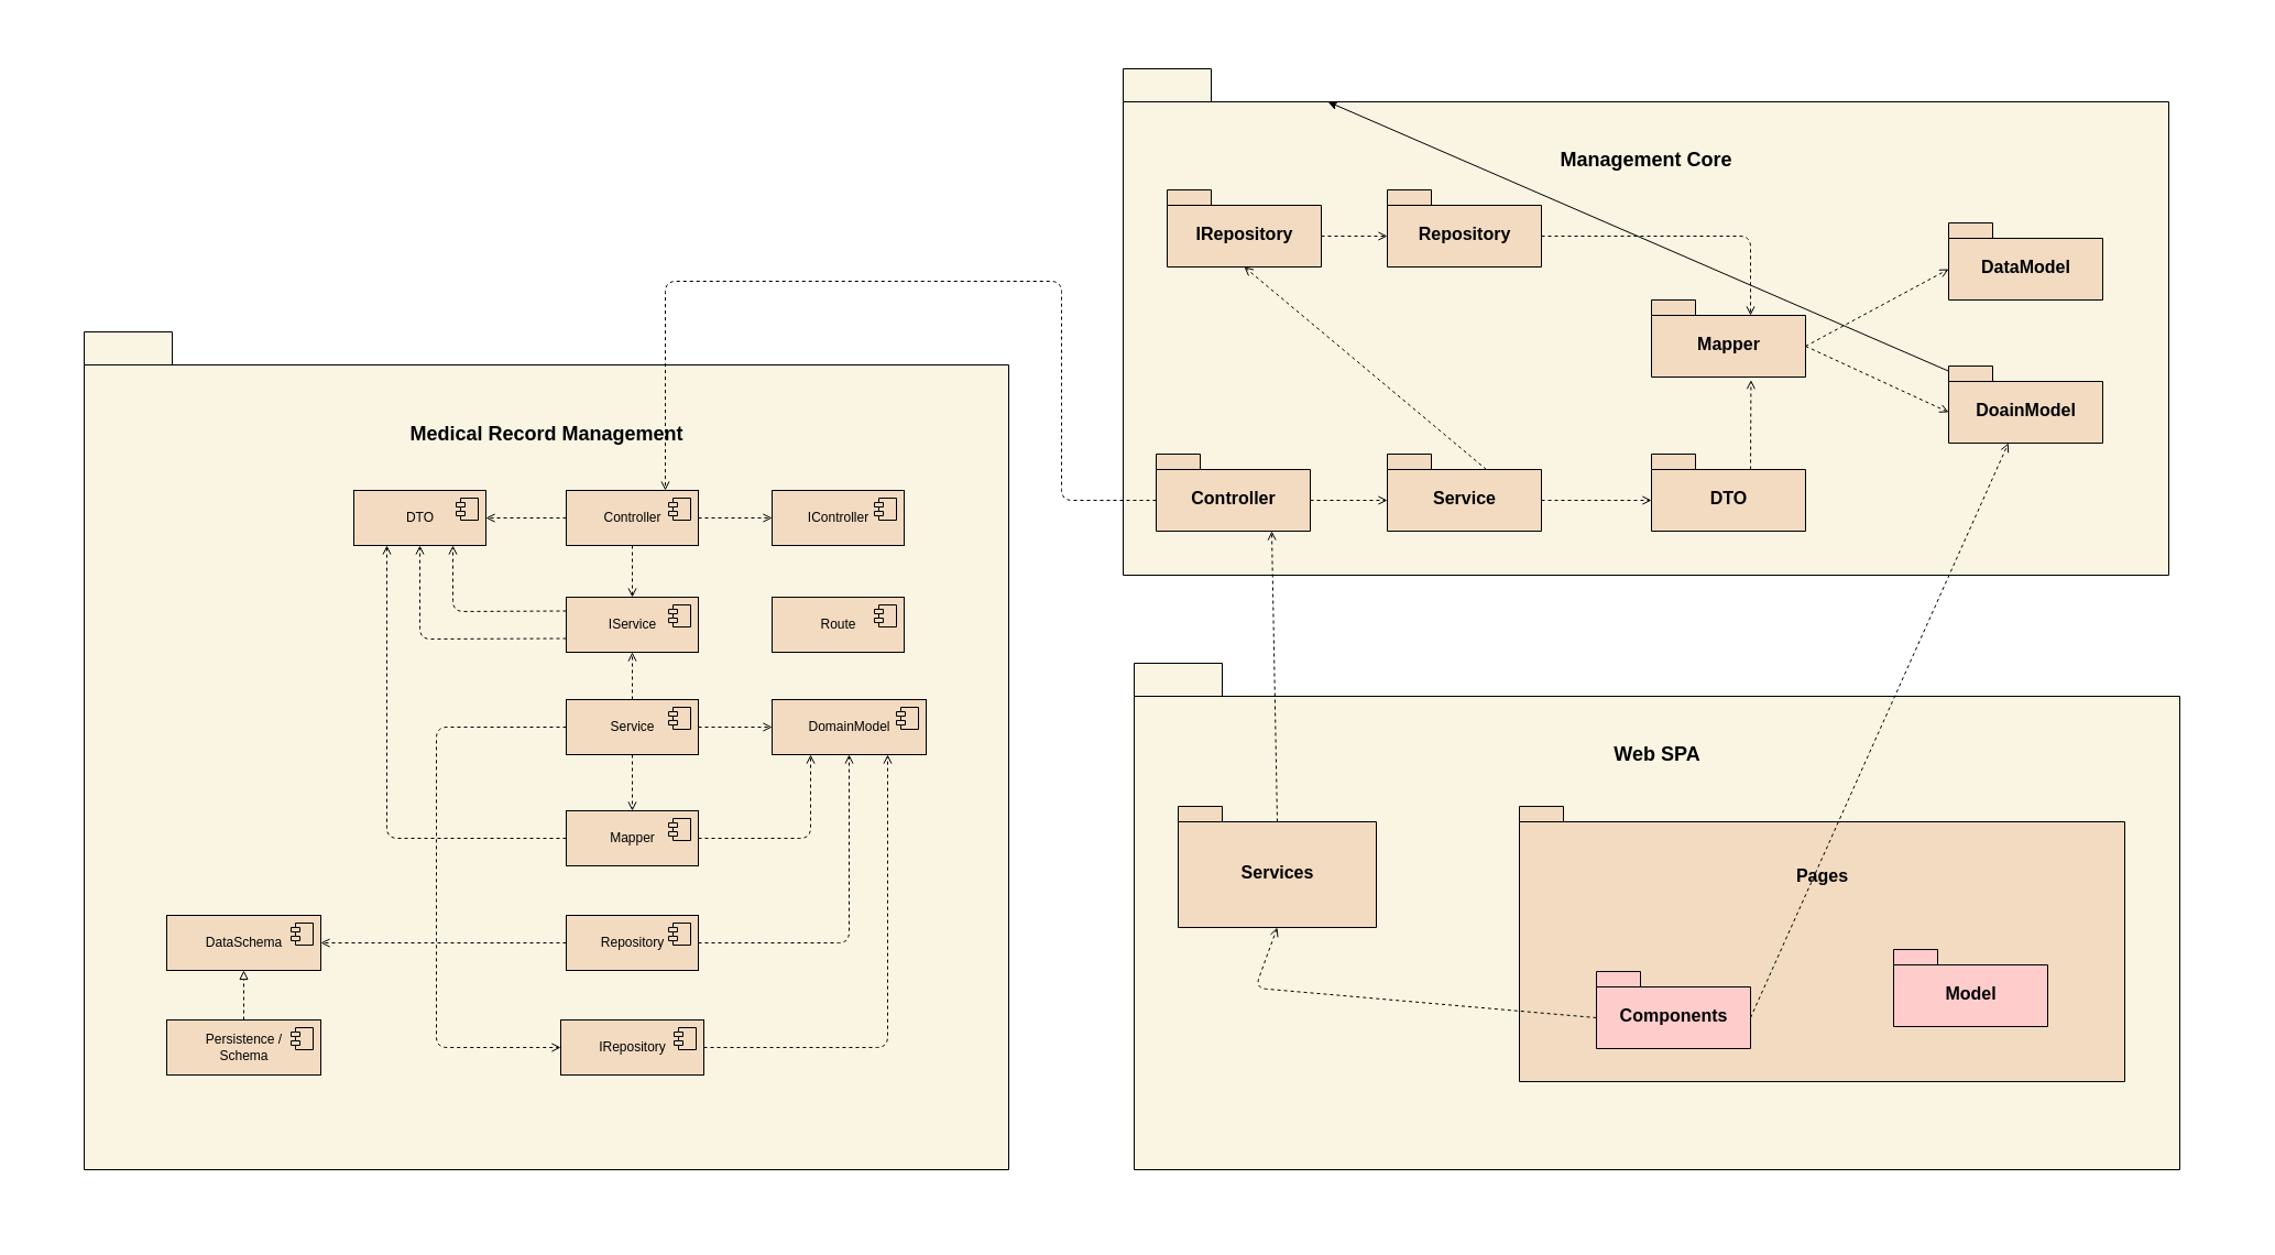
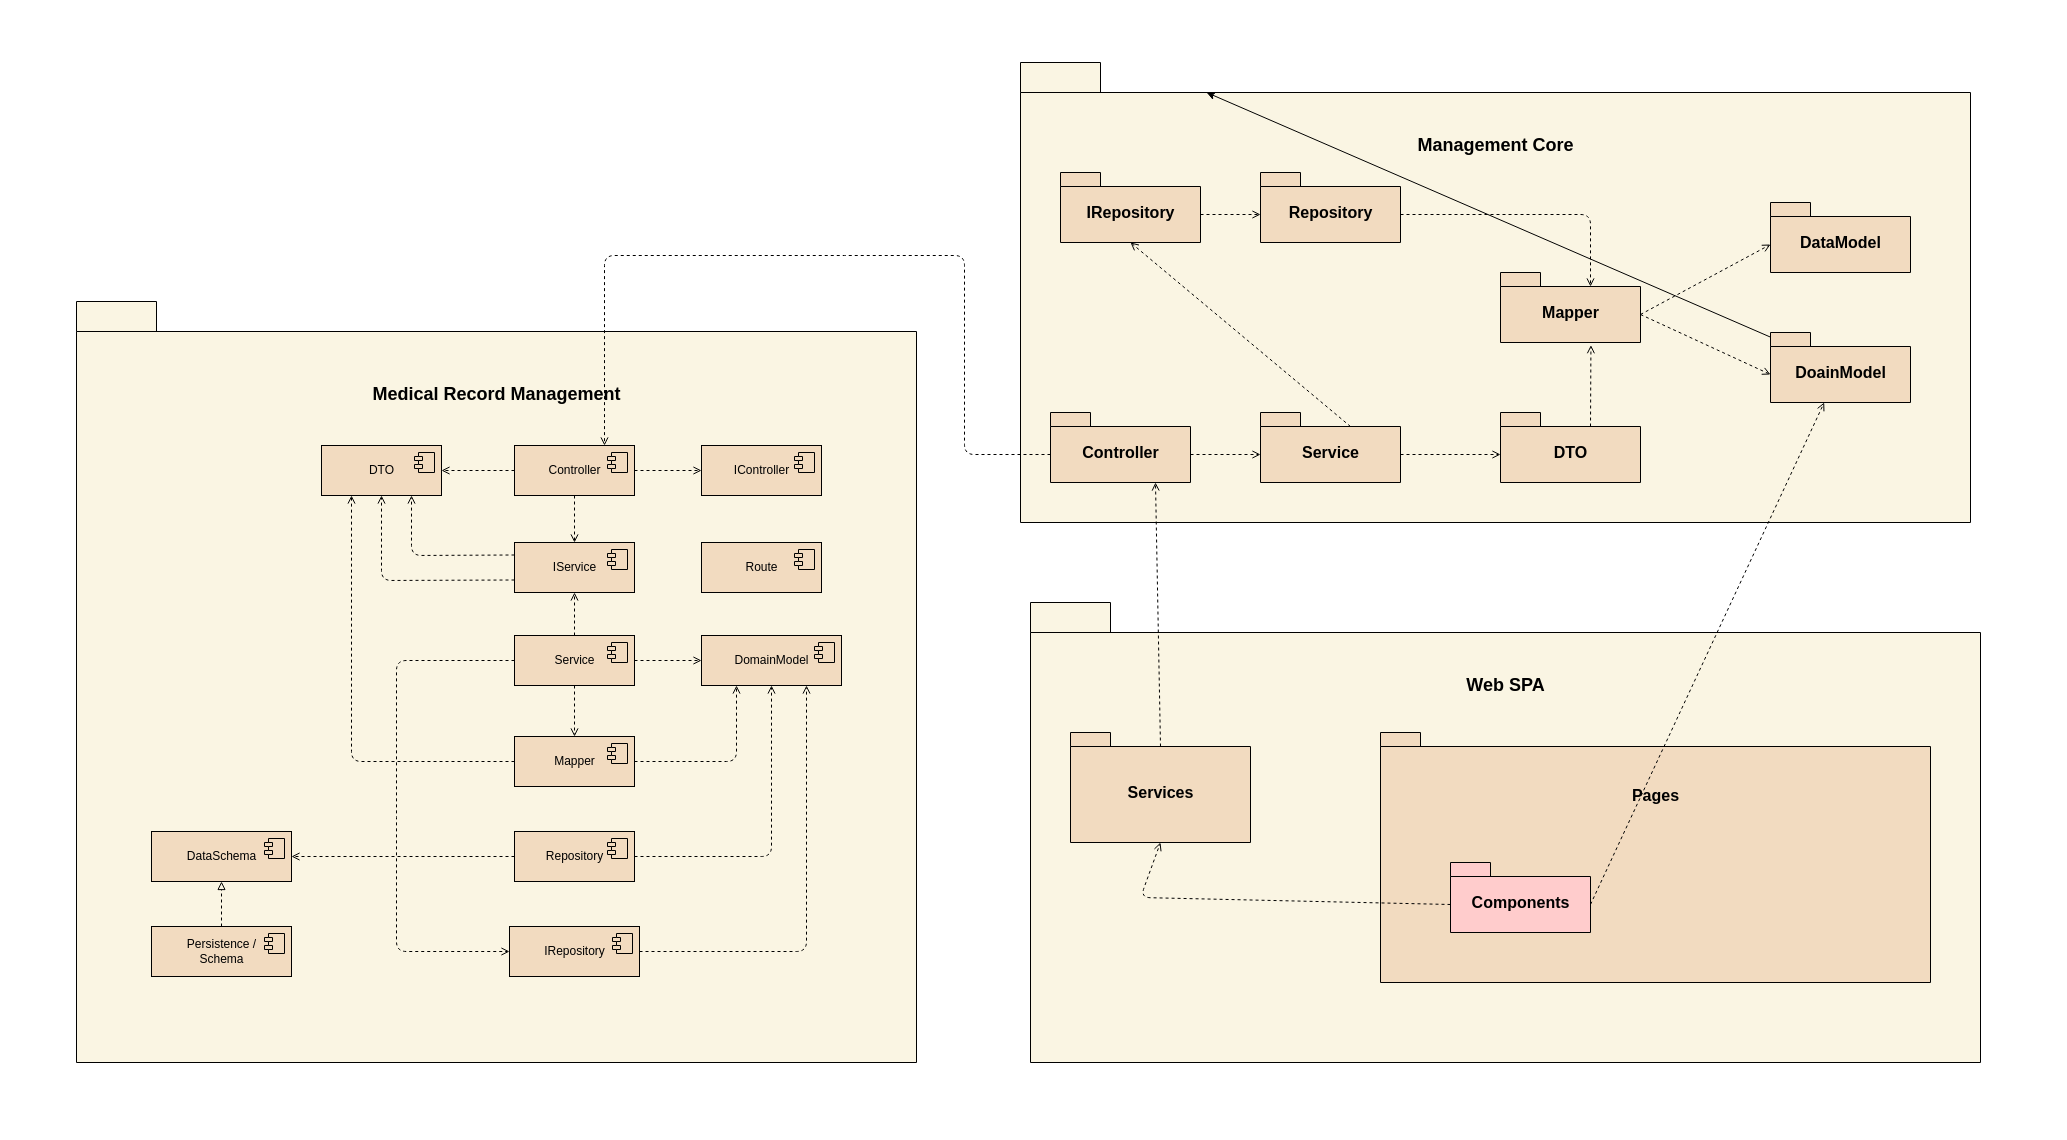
- <mxCell id="29" value="&lt;font style=&quot;font-size: 16px;&quot;&gt;Model&lt;br&gt;&lt;/font&gt;" style="shape=folder;fontStyle=1;spacingTop=10;tabWidth=40;tabHeight=14;tabPosition=left;html=1;fillColor=#FFCCCC;fontColor=#000000;strokeColor=#000000;" parent="1" vertex="1"><mxGeometry x="1720" y="862" width="140" height="70" as="geometry" /></mxCell>
- <mxCell id="28" value="&lt;font style=&quot;font-size: 16px;&quot;&gt;Components&lt;br&gt;&lt;/font&gt;" style="shape=folder;fontStyle=1;spacingTop=10;tabWidth=40;tabHeight=14;tabPosition=left;html=1;fillColor=#FFCCCC;fontColor=#000000;strokeColor=#000000;" parent="1" vertex="1"><mxGeometry x="1450" y="882" width="140" height="70" as="geometry" /></mxCell>
+ <mxCell id="28" value="&lt;font style=&quot;font-size: 16px;&quot;&gt;Components&lt;br&gt;&lt;/font&gt;" style="shape=folder;fontStyle=1;spacingTop=10;tabWidth=40;tabHeight=14;tabPosition=left;html=1;fillColor=#FFCCCC;fontColor=#000000;strokeColor=#000000;" parent="1" vertex="1"><mxGeometry x="1450" y="862" width="140" height="70" as="geometry" /></mxCell>
